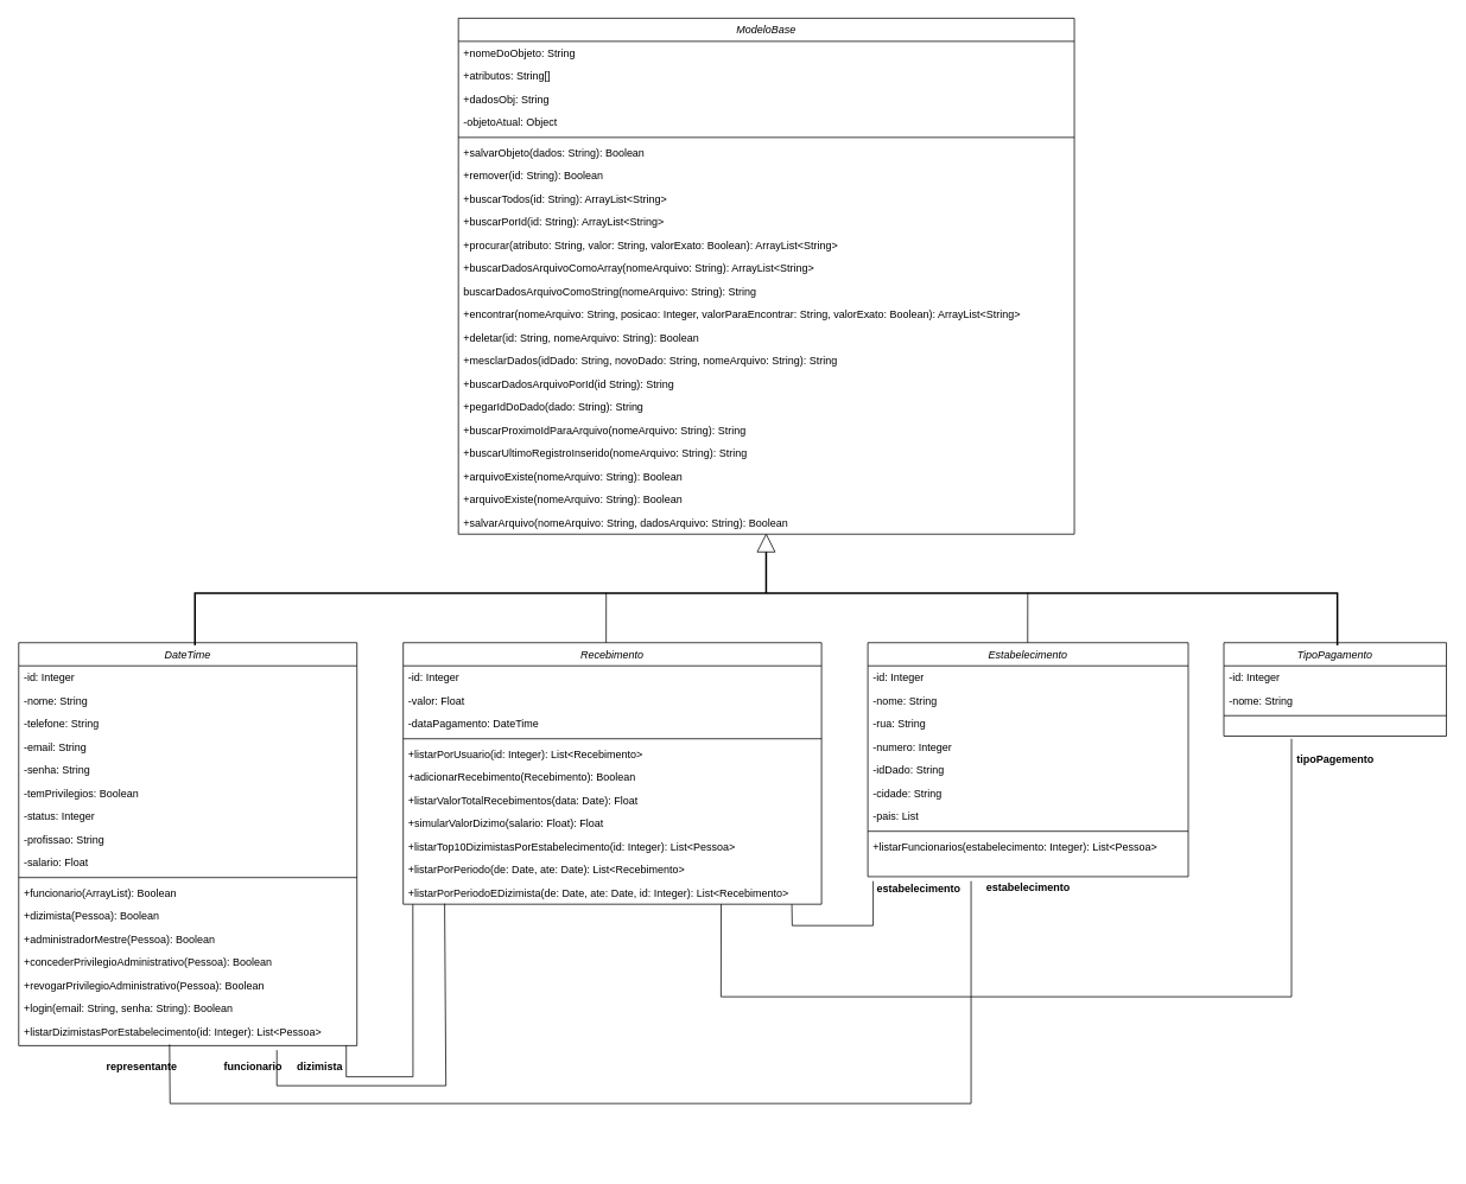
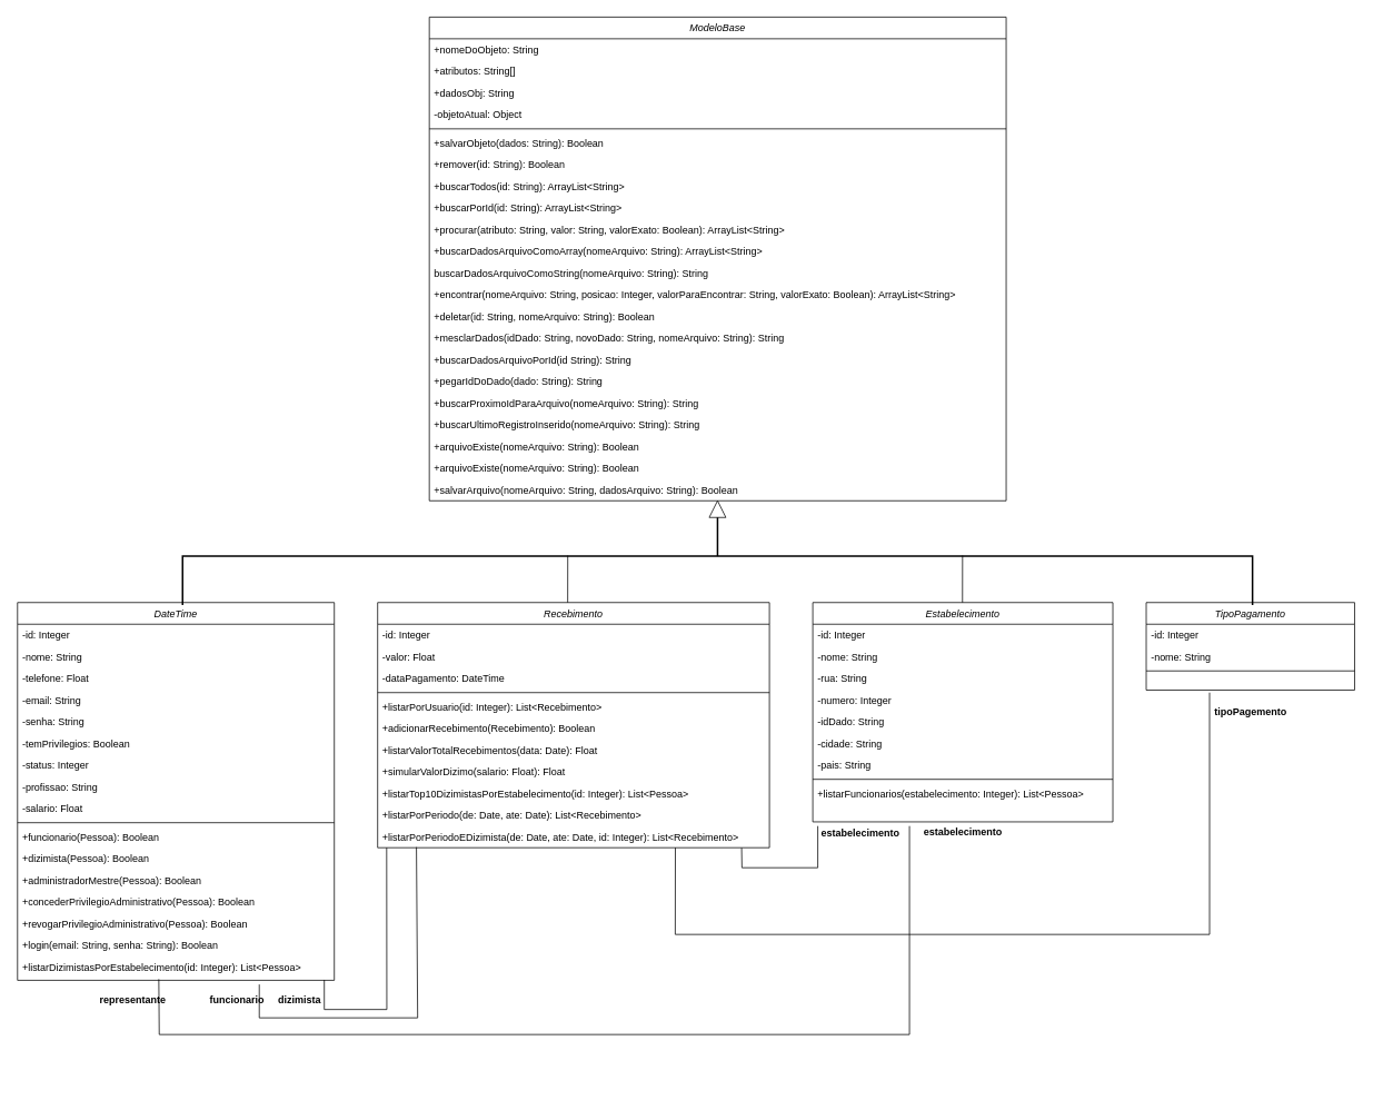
- <mxCell id="28" value="-telefone: String" style="text;align=left;verticalAlign=top;spacingLeft=4;spacingRight=4;overflow=hidden;rotatable=0;points=[[0,0.5],[1,0.5]];portConstraint=eastwest;rounded=0;shadow=0;html=0;" vertex="1" parent="25"><mxGeometry y="78" width="380" height="26" as="geometry" /></mxCell>
+ <mxCell id="28" value="-telefone: Float" style="text;align=left;verticalAlign=top;spacingLeft=4;spacingRight=4;overflow=hidden;rotatable=0;points=[[0,0.5],[1,0.5]];portConstraint=eastwest;rounded=0;shadow=0;html=0;" vertex="1" parent="25"><mxGeometry y="78" width="380" height="26" as="geometry" /></mxCell>
- <mxCell id="50" value="-pais: List" style="text;align=left;verticalAlign=top;spacingLeft=4;spacingRight=4;overflow=hidden;rotatable=0;points=[[0,0.5],[1,0.5]];portConstraint=eastwest;rounded=0;shadow=0;html=0;" vertex="1" parent="43"><mxGeometry y="182" width="360" height="26" as="geometry" /></mxCell>
+ <mxCell id="50" value="-pais: String" style="text;align=left;verticalAlign=top;spacingLeft=4;spacingRight=4;overflow=hidden;rotatable=0;points=[[0,0.5],[1,0.5]];portConstraint=eastwest;rounded=0;shadow=0;html=0;" vertex="1" parent="43"><mxGeometry y="182" width="360" height="26" as="geometry" /></mxCell>
- <mxCell id="36" value="+funcionario(ArrayList): Boolean" style="text;align=left;verticalAlign=top;spacingLeft=4;spacingRight=4;overflow=hidden;rotatable=0;points=[[0,0.5],[1,0.5]];portConstraint=eastwest;rounded=0;shadow=0;html=0;" vertex="1" parent="25"><mxGeometry y="268" width="380" height="26" as="geometry" /></mxCell>
+ <mxCell id="36" value="+funcionario(Pessoa): Boolean" style="text;align=left;verticalAlign=top;spacingLeft=4;spacingRight=4;overflow=hidden;rotatable=0;points=[[0,0.5],[1,0.5]];portConstraint=eastwest;rounded=0;shadow=0;html=0;" vertex="1" parent="25"><mxGeometry y="268" width="380" height="26" as="geometry" /></mxCell>
